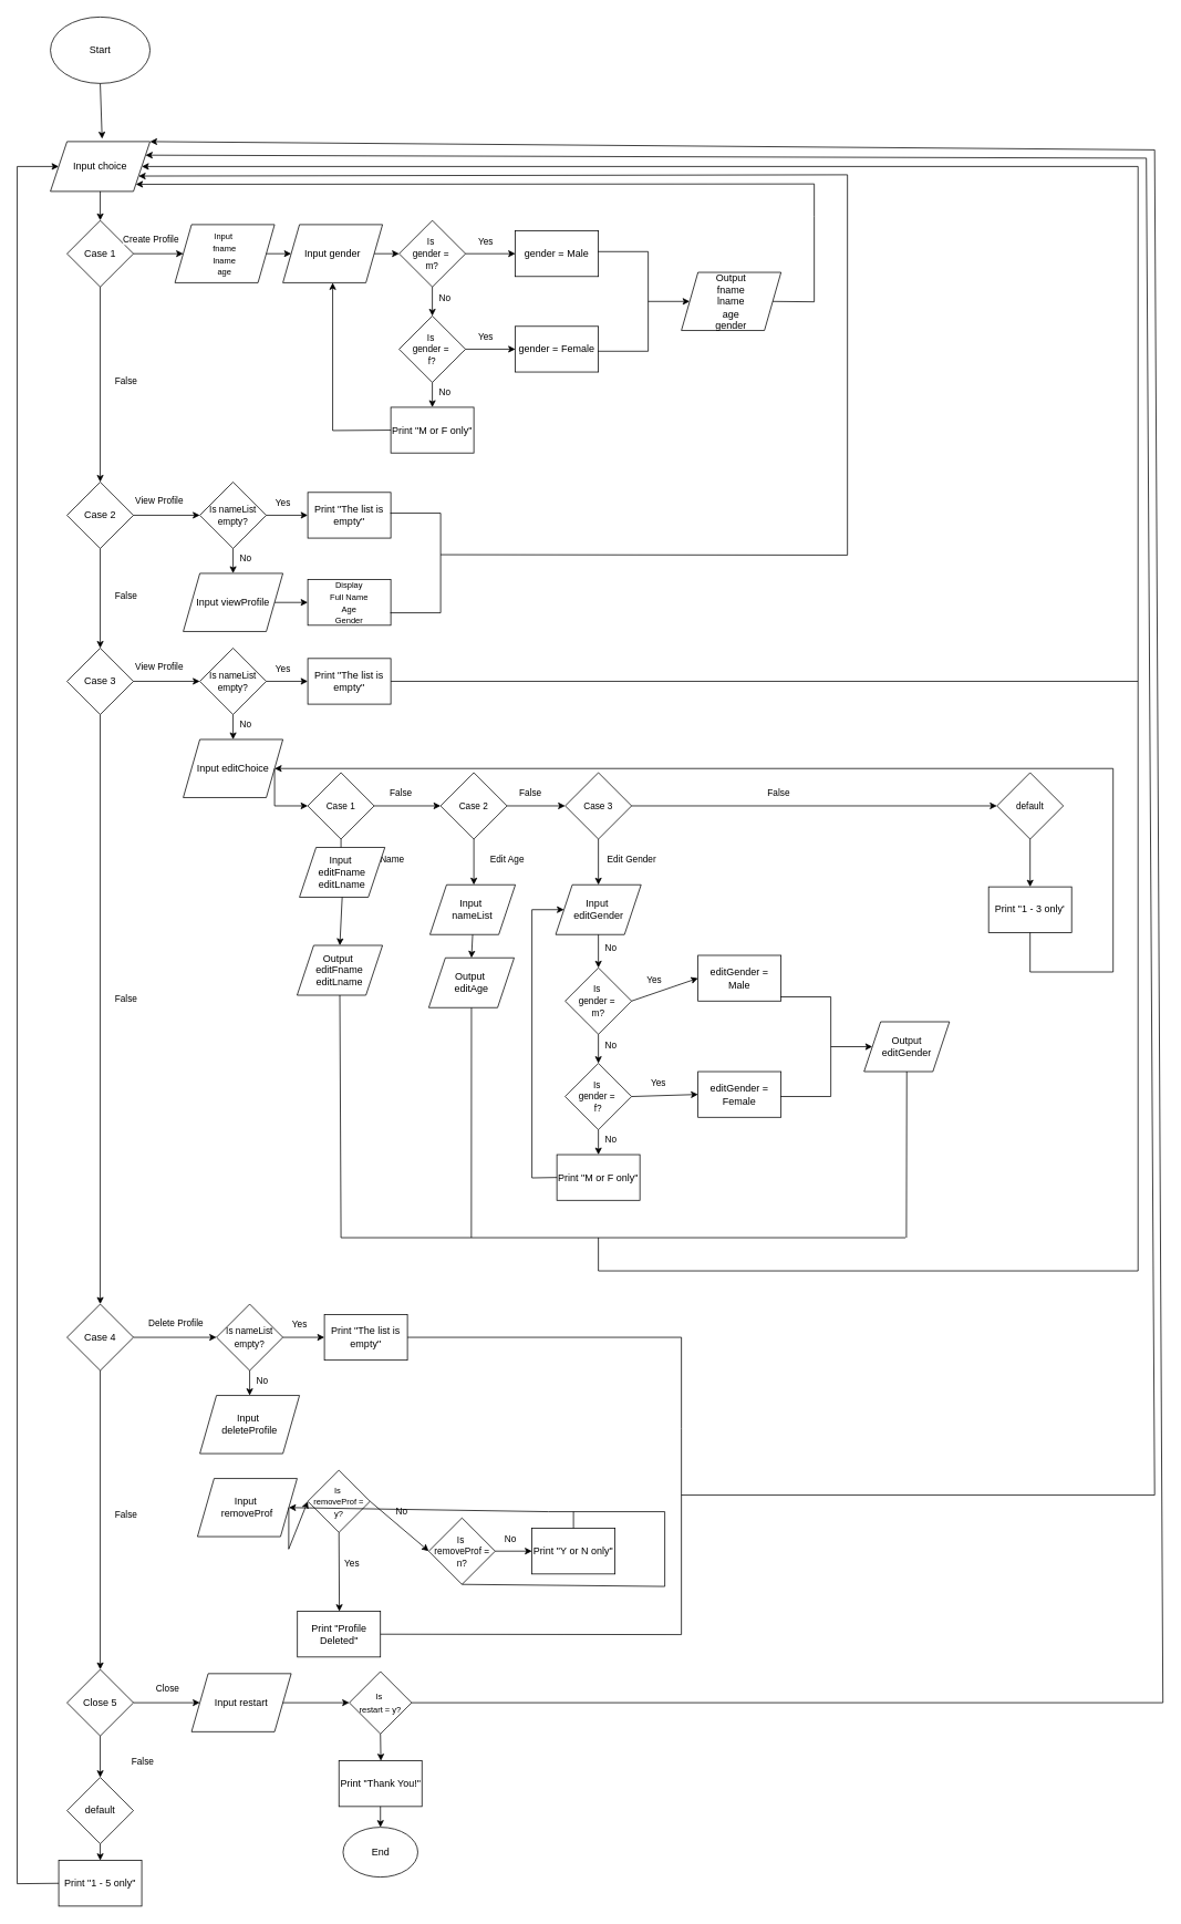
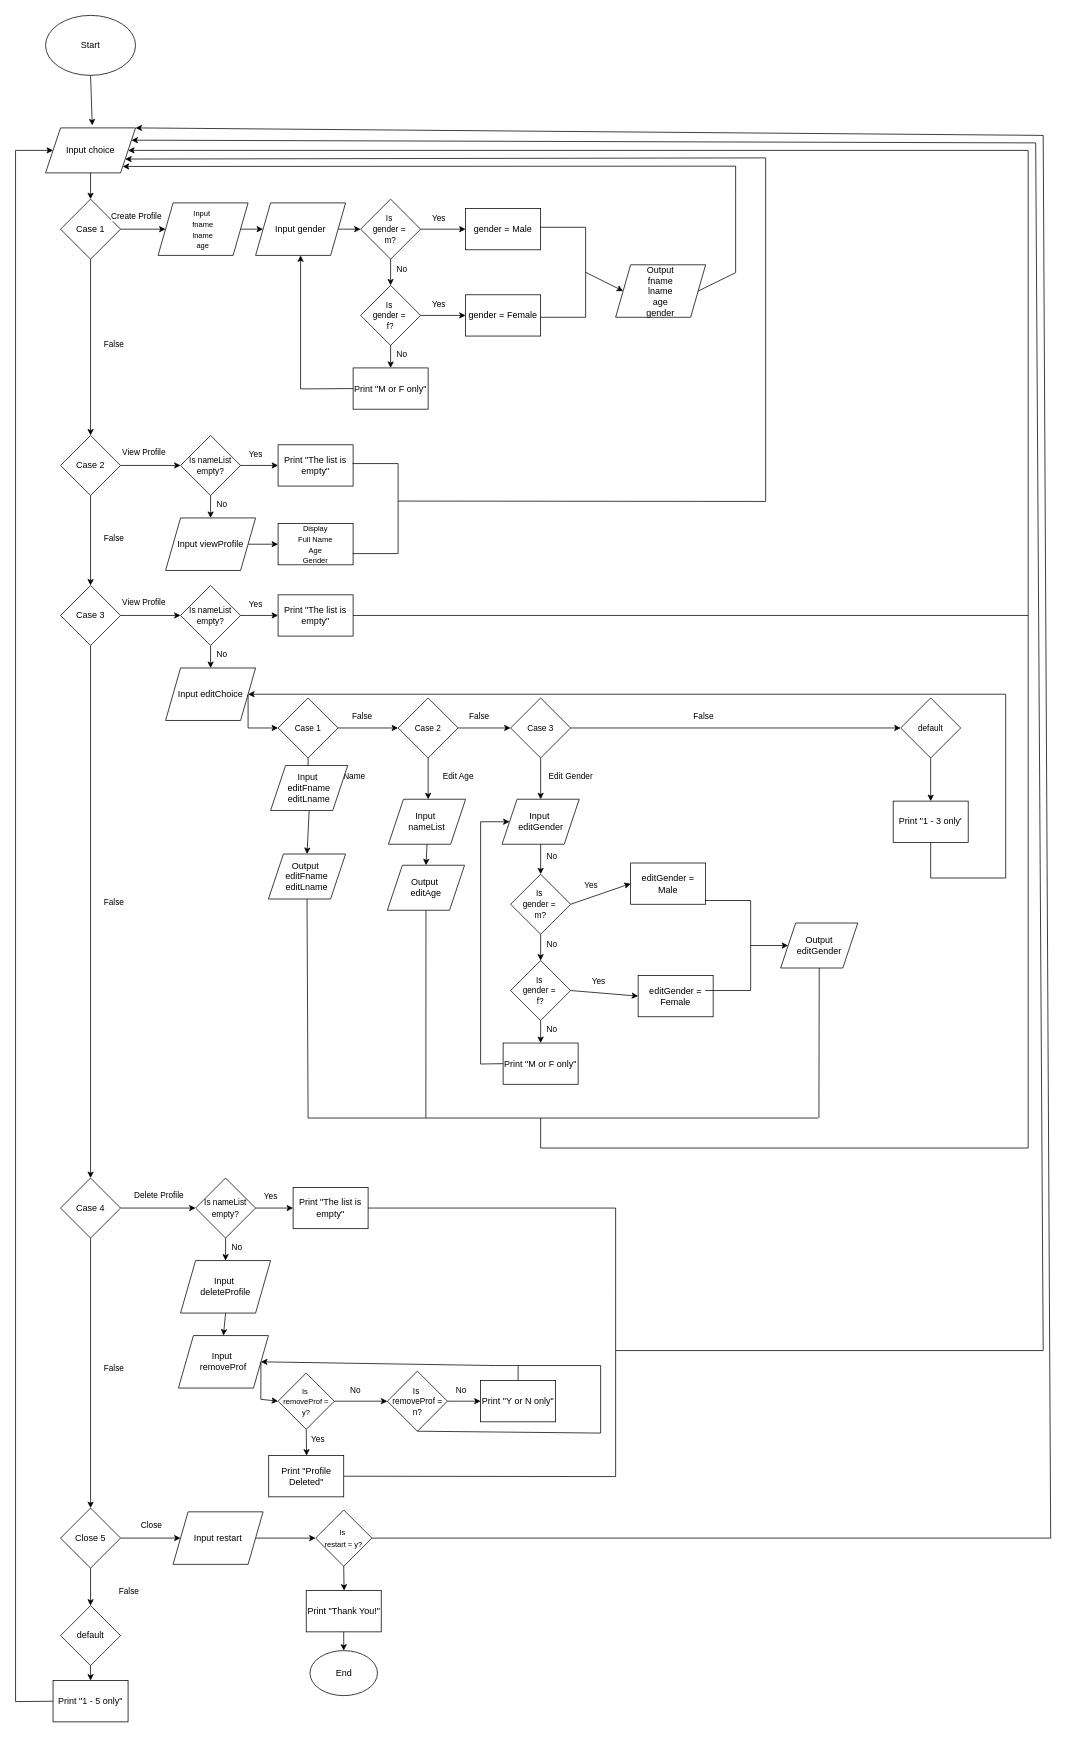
- <mxCell id="25" value="&lt;div&gt;&lt;font&gt;Output&lt;/font&gt;&lt;/div&gt;&lt;div&gt;&lt;font&gt;fname&lt;/font&gt;&lt;/div&gt;&lt;div&gt;&lt;font&gt;lname&lt;/font&gt;&lt;/div&gt;&lt;div&gt;&lt;font&gt;age&lt;/font&gt;&lt;/div&gt;&lt;div&gt;&lt;font&gt;gender&lt;/font&gt;&lt;/div&gt;" style="shape=parallelogram;perimeter=parallelogramPerimeter;whiteSpace=wrap;html=1;fixedSize=1;" vertex="1" parent="1"><mxGeometry x="820" y="327.5" width="120" height="70" as="geometry" /></mxCell>
+ <mxCell id="25" value="&lt;div&gt;&lt;font&gt;Output&lt;/font&gt;&lt;/div&gt;&lt;div&gt;&lt;font&gt;fname&lt;/font&gt;&lt;/div&gt;&lt;div&gt;&lt;font&gt;lname&lt;/font&gt;&lt;/div&gt;&lt;div&gt;&lt;font&gt;age&lt;/font&gt;&lt;/div&gt;&lt;div&gt;&lt;font&gt;gender&lt;/font&gt;&lt;/div&gt;" style="shape=parallelogram;perimeter=parallelogramPerimeter;whiteSpace=wrap;html=1;fixedSize=1;" vertex="1" parent="1"><mxGeometry x="820" y="352.5" width="120" height="70" as="geometry" /></mxCell>
- <mxCell id="81" value="editGender = Female" style="rounded=0;whiteSpace=wrap;html=1;" vertex="1" parent="1"><mxGeometry x="840" y="1290" width="100" height="55" as="geometry" /></mxCell>
+ <mxCell id="81" value="editGender = Female" style="rounded=0;whiteSpace=wrap;html=1;" vertex="1" parent="1"><mxGeometry x="850" y="1300" width="100" height="55" as="geometry" /></mxCell>
+ <mxCell id="104" value="" style="endArrow=classic;html=1;rounded=0;exitX=0.5;exitY=1;exitDx=0;exitDy=0;entryX=0.5;entryY=0;entryDx=0;entryDy=0;" edge="1" parent="1" target="103" source="101"><mxGeometry x="-0.195" y="15" width="50" height="50" relative="1" as="geometry"><mxPoint x="297" y="1760" as="sourcePoint" /><mxPoint x="297" y="1780" as="targetPoint" /><mxPoint as="offset" /></mxGeometry></mxCell>
- <mxCell id="106" value="&lt;font style=&quot;font-size: 10px;&quot;&gt;Is&amp;nbsp;&lt;/font&gt;&lt;div&gt;&lt;font style=&quot;font-size: 10px;&quot;&gt;removeProf = y?&lt;/font&gt;&lt;/div&gt;" style="rhombus;whiteSpace=wrap;html=1;" vertex="1" parent="1"><mxGeometry x="370" y="1770" width="75" height="75" as="geometry" /></mxCell>
+ <mxCell id="106" value="&lt;font style=&quot;font-size: 10px;&quot;&gt;Is&amp;nbsp;&lt;/font&gt;&lt;div&gt;&lt;font style=&quot;font-size: 10px;&quot;&gt;removeProf = y?&lt;/font&gt;&lt;/div&gt;" style="rhombus;whiteSpace=wrap;html=1;" vertex="1" parent="1"><mxGeometry x="370" y="1830" width="75" height="75" as="geometry" /></mxCell>
